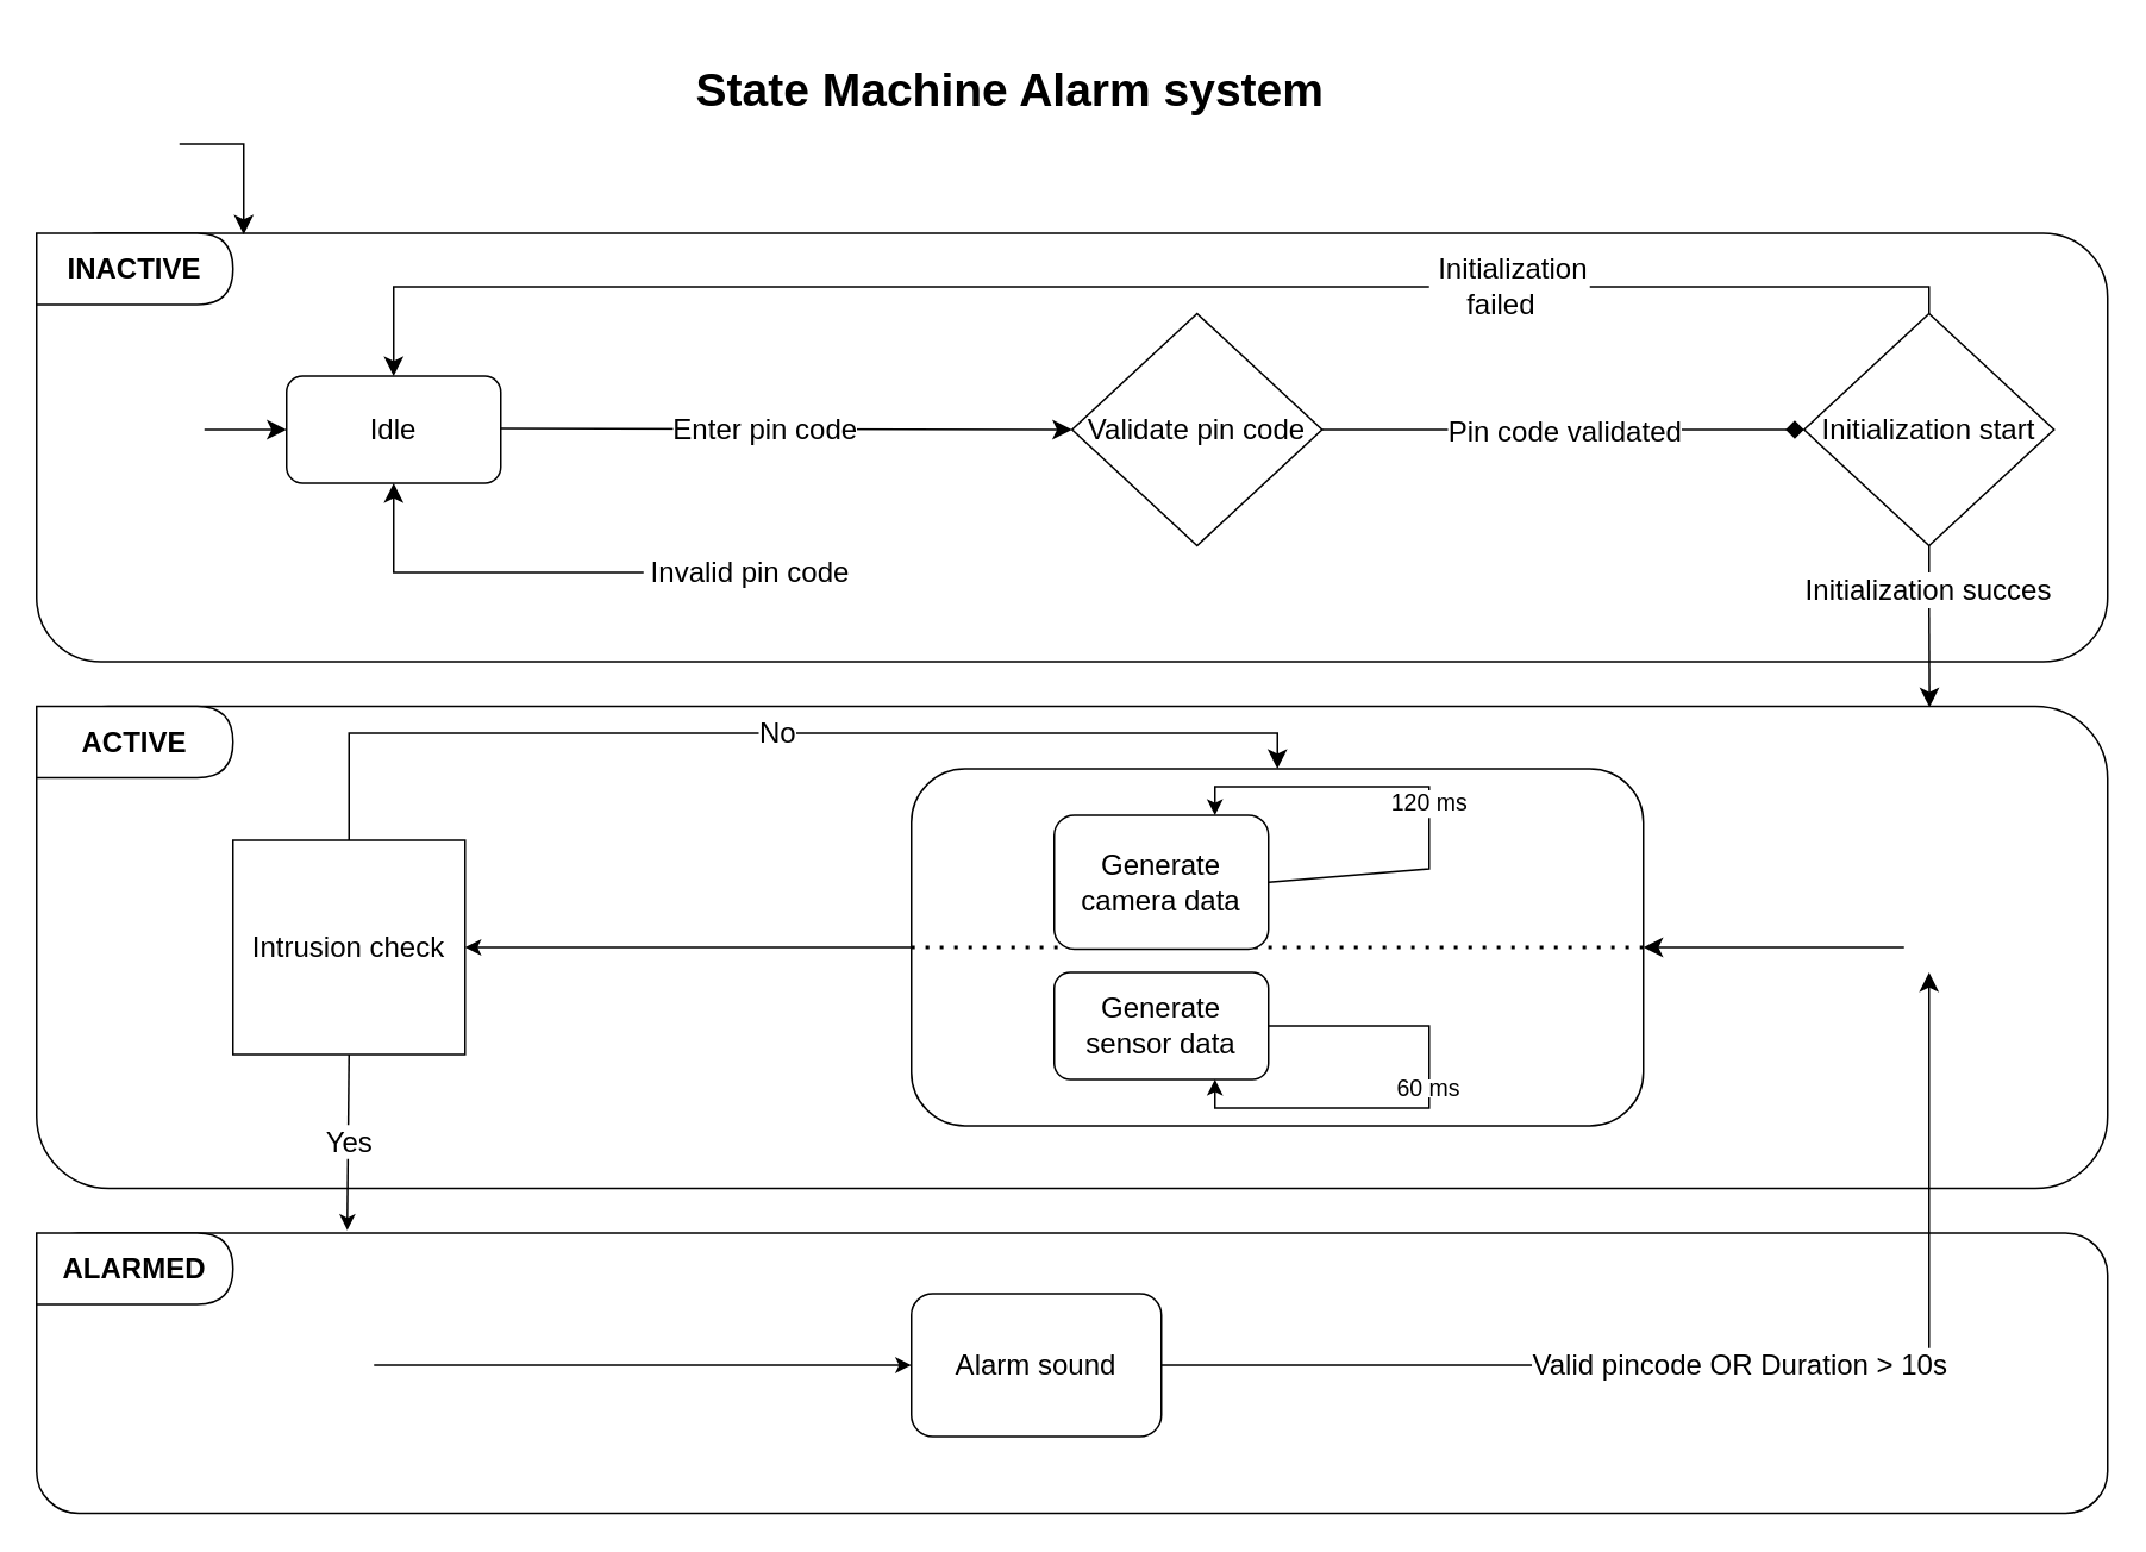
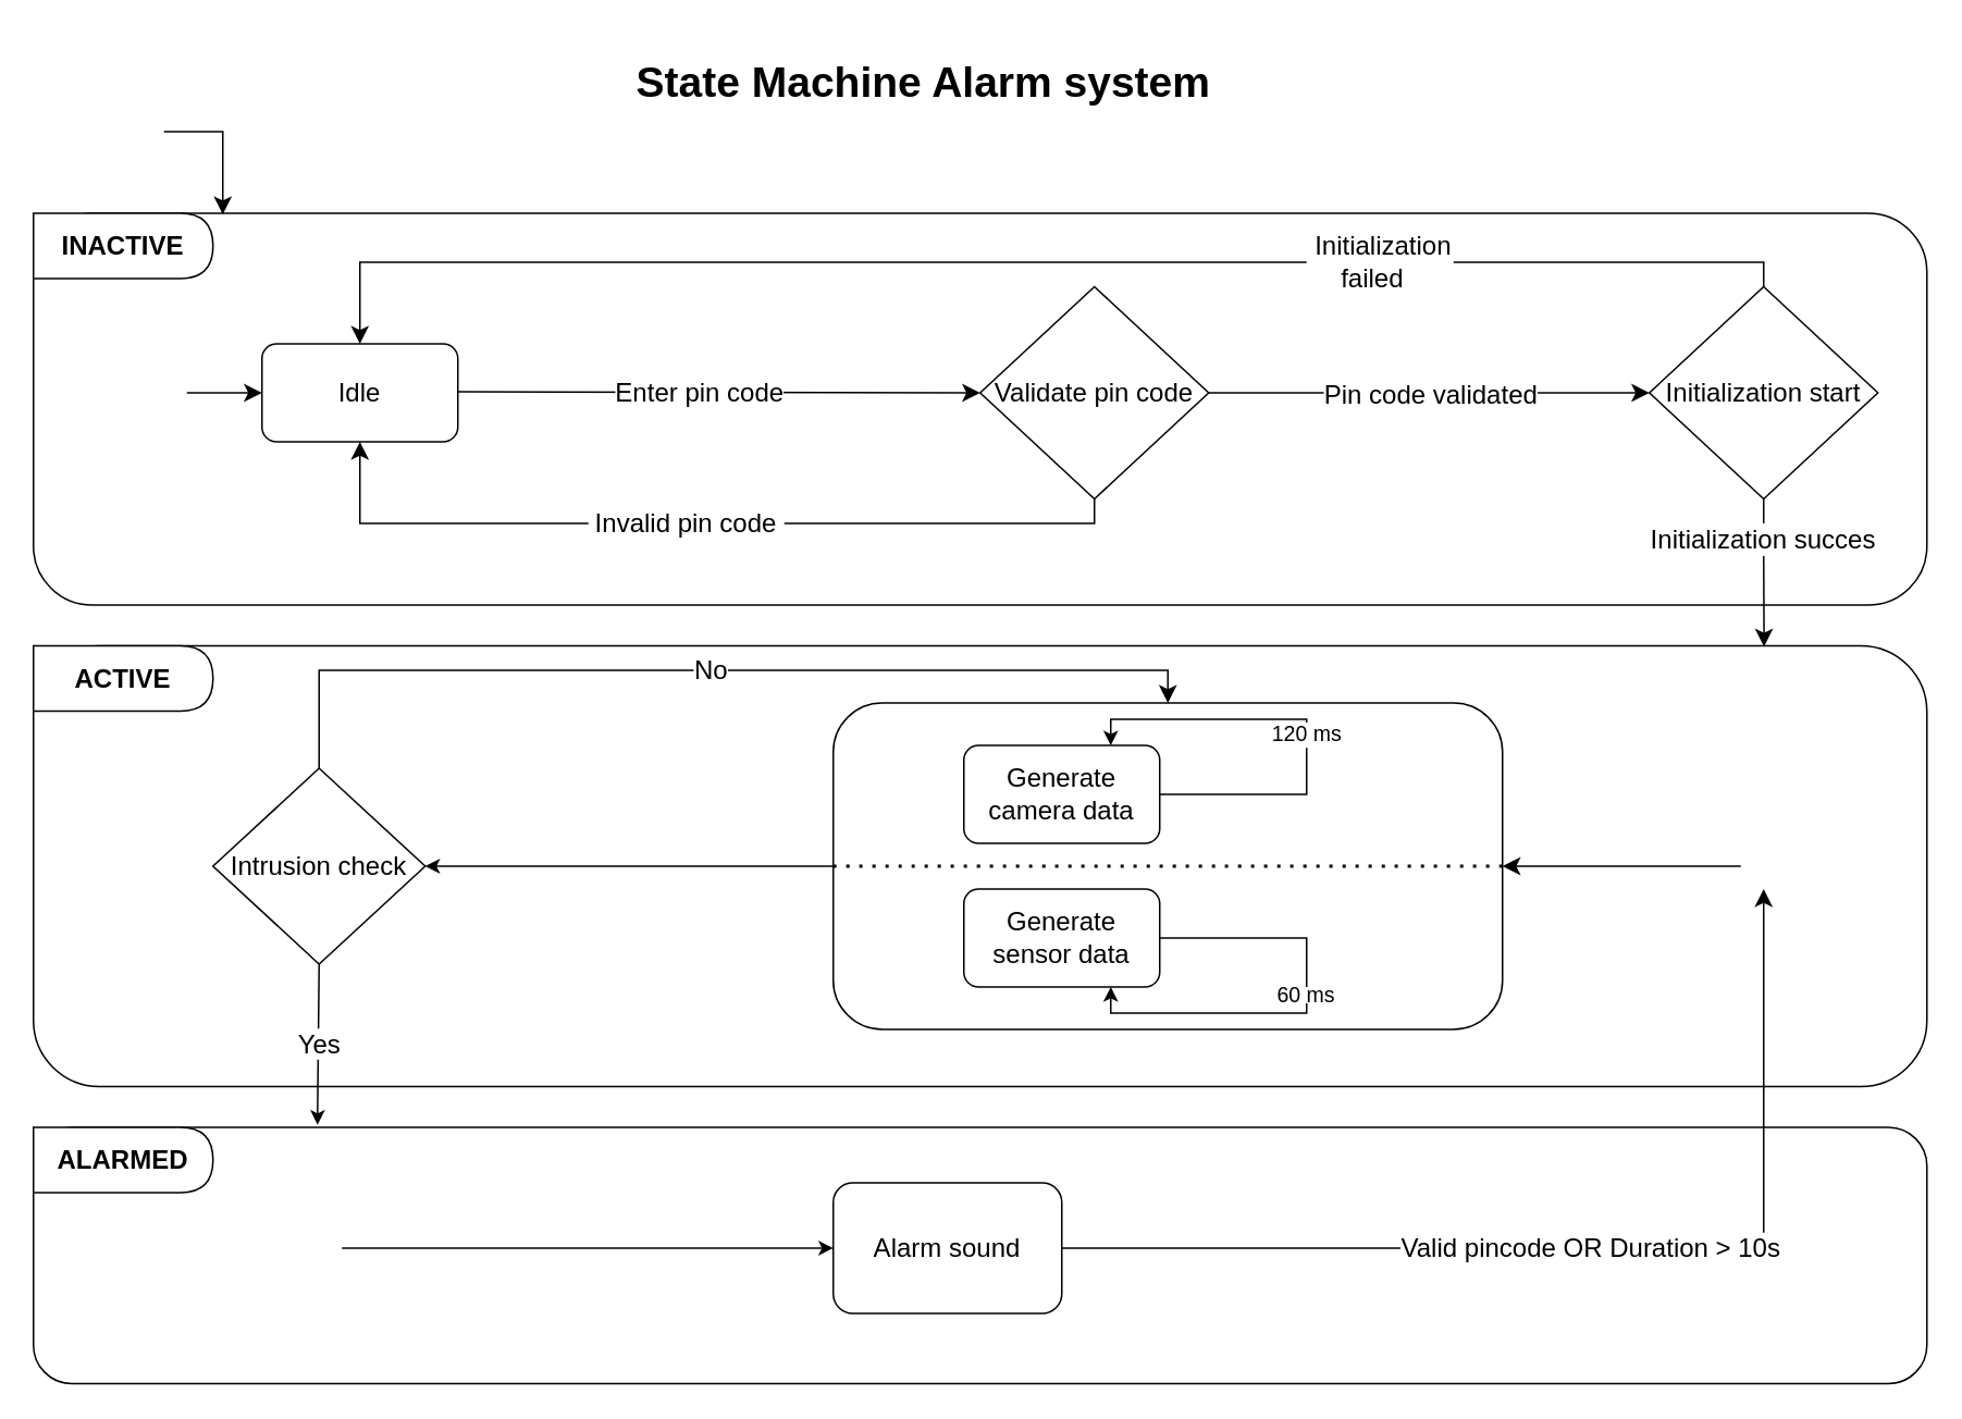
- <mxCell id="19" value="" style="endArrow=diamond;html=1;rounded=0;fontSize=12;startSize=8;endSize=8;curved=1;exitX=1;exitY=0.5;exitDx=0;exitDy=0;" edge="1" parent="1" source="13" target="22"><mxGeometry relative="1" as="geometry"><mxPoint x="760" y="250" as="sourcePoint" /><mxPoint x="1010" y="240" as="targetPoint" /></mxGeometry></mxCell>
+ <mxCell id="19" value="" style="endArrow=classic;html=1;rounded=0;fontSize=12;startSize=8;endSize=8;curved=1;exitX=1;exitY=0.5;exitDx=0;exitDy=0;" edge="1" parent="1" source="13" target="22"><mxGeometry relative="1" as="geometry"><mxPoint x="760" y="250" as="sourcePoint" /><mxPoint x="1010" y="240" as="targetPoint" /></mxGeometry></mxCell>
+ <mxCell id="38" value="" style="endArrow=none;html=1;rounded=0;entryX=0.5;entryY=1;entryDx=0;entryDy=0;exitX=1;exitY=0.5;exitDx=0;exitDy=0;" edge="1" parent="1" source="14" target="13"><mxGeometry width="50" height="50" relative="1" as="geometry"><mxPoint x="580" y="360" as="sourcePoint" /><mxPoint x="630" y="310" as="targetPoint" /><Array as="points"><mxPoint x="670" y="320" /></Array></mxGeometry></mxCell>
- <mxCell id="32" value="Generate camera data" style="rounded=1;whiteSpace=wrap;html=1;fontSize=16;" vertex="1" parent="1"><mxGeometry x="590" y="456" width="120" height="75" as="geometry" /></mxCell>
+ <mxCell id="32" value="Generate camera data" style="rounded=1;whiteSpace=wrap;html=1;fontSize=16;" vertex="1" parent="1"><mxGeometry x="590" y="456" width="120" height="60" as="geometry" /></mxCell>
- <mxCell id="41" value="&lt;font style=&quot;font-size: 16px;&quot;&gt;Intrusion check&lt;/font&gt;" style="whiteSpace=wrap;html=1;rounded=0;" vertex="1" parent="1"><mxGeometry x="130" y="470" width="130" height="120" as="geometry" /></mxCell>
+ <mxCell id="41" value="&lt;font style=&quot;font-size: 16px;&quot;&gt;Intrusion check&lt;/font&gt;" style="rhombus;whiteSpace=wrap;html=1;" vertex="1" parent="1"><mxGeometry x="130" y="470" width="130" height="120" as="geometry" /></mxCell>
